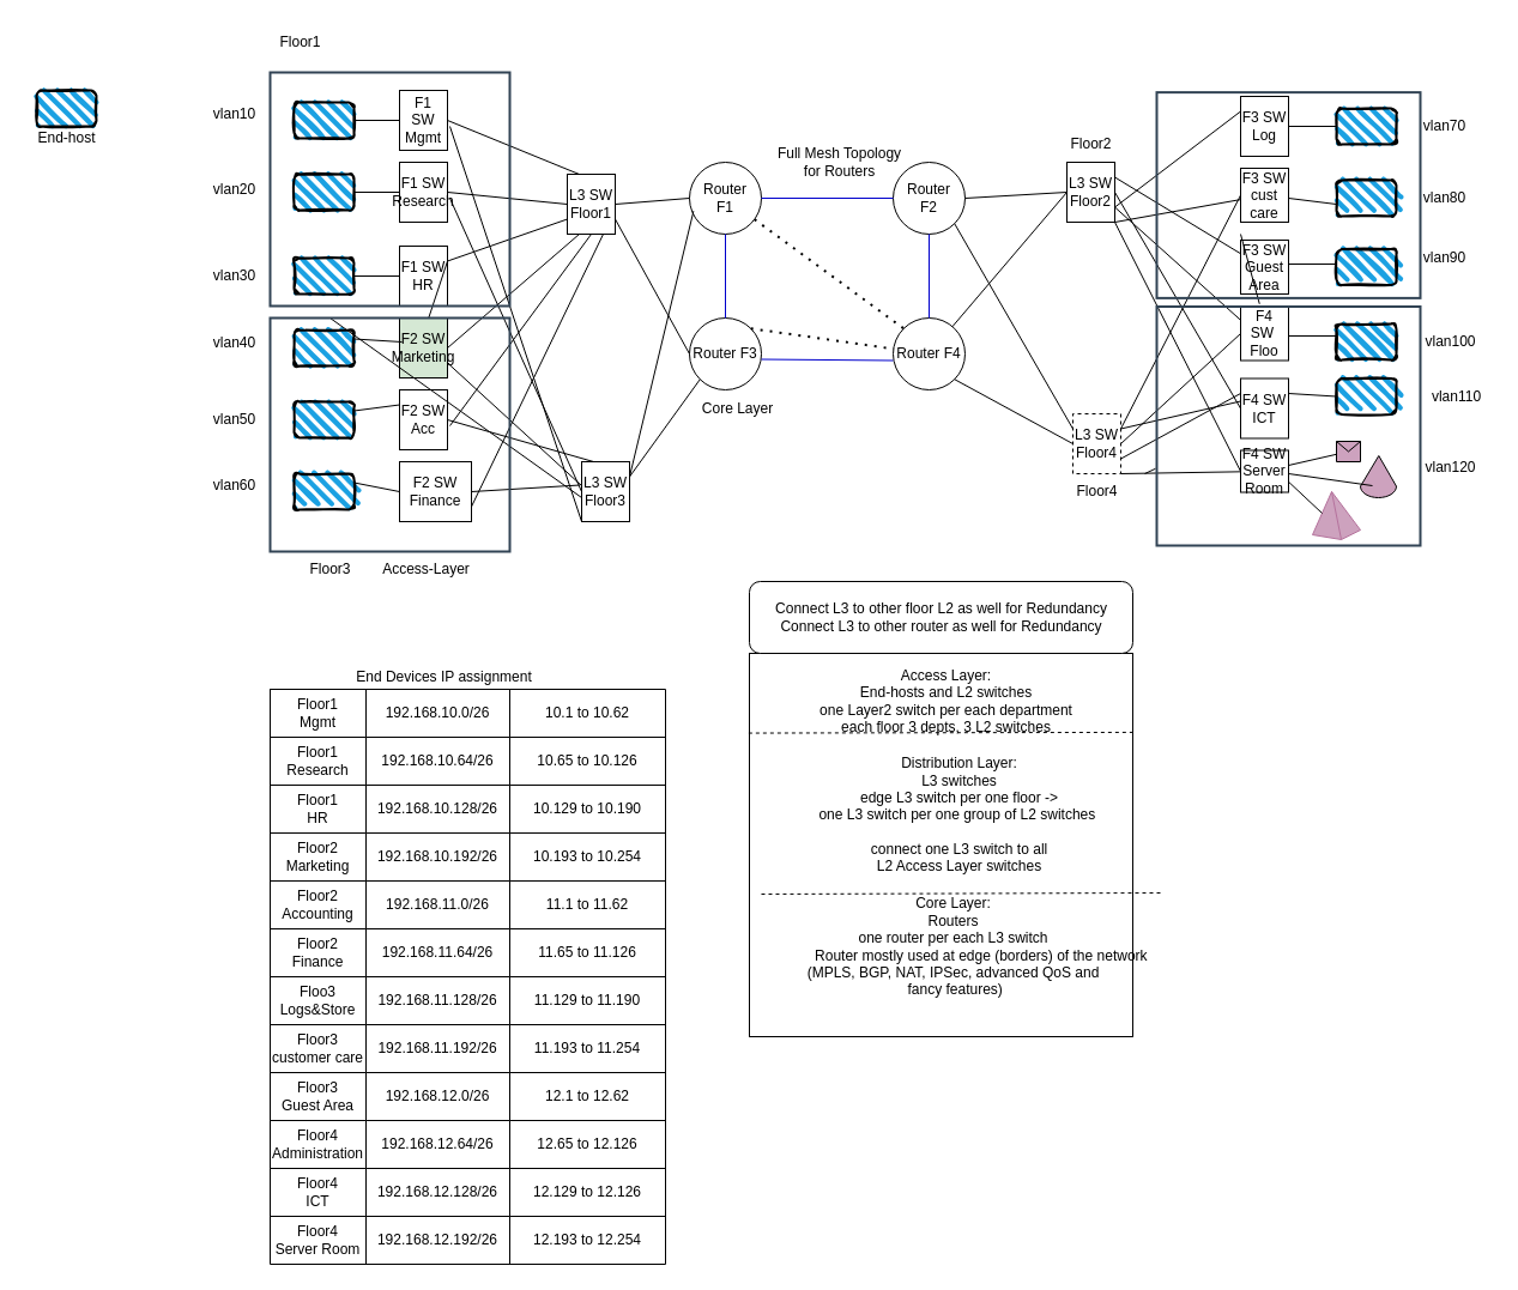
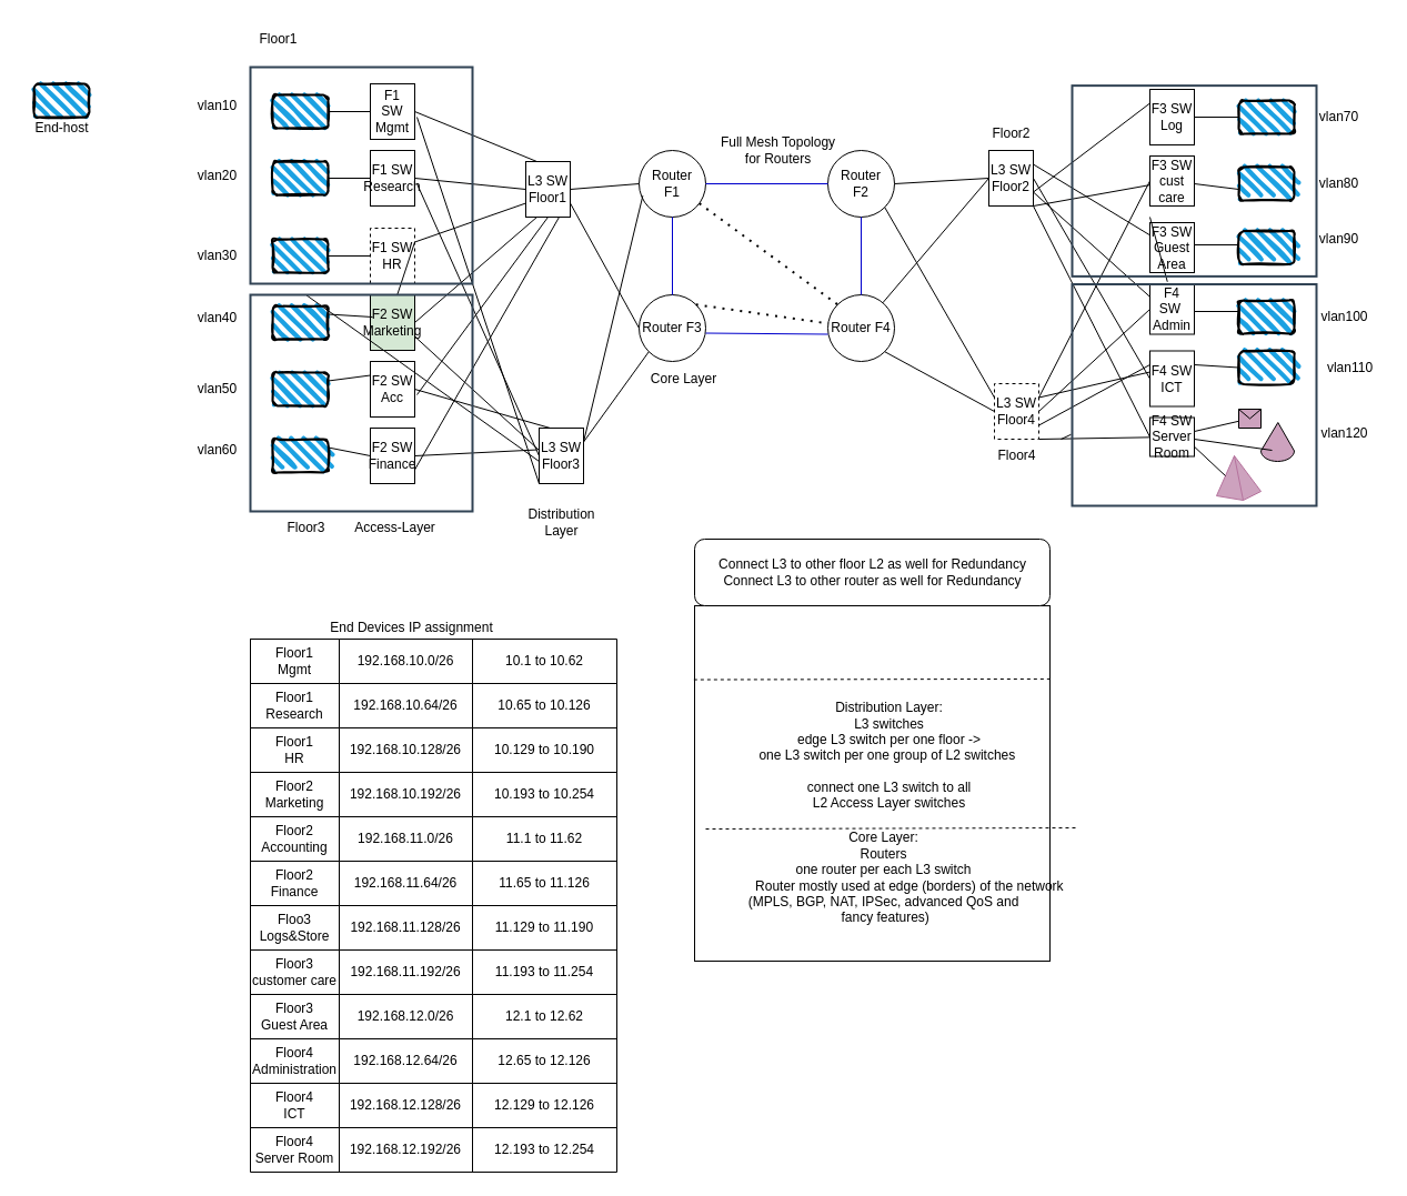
- <mxCell id="3" value="F1 SW&lt;br&gt;HR" style="rounded=0;whiteSpace=wrap;html=1;direction=south;" parent="1" vertex="1"><mxGeometry x="333" y="205" width="40" height="50" as="geometry" /></mxCell>
+ <mxCell id="3" value="F1 SW&lt;br&gt;HR" style="rounded=0;whiteSpace=wrap;html=1;direction=south;dashed=1;" parent="1" vertex="1"><mxGeometry x="333" y="205" width="40" height="50" as="geometry" /></mxCell>
- <mxCell id="22" value="F4 SW&amp;nbsp;&lt;br&gt;Floo" style="rounded=0;whiteSpace=wrap;html=1;direction=south;" parent="1" vertex="1"><mxGeometry x="1035" y="255.5" width="40" height="45" as="geometry" /></mxCell>
+ <mxCell id="22" value="F4 SW&amp;nbsp;&lt;br&gt;Admin" style="rounded=0;whiteSpace=wrap;html=1;direction=south;" parent="1" vertex="1"><mxGeometry x="1035" y="255.5" width="40" height="45" as="geometry" /></mxCell>
- <mxCell id="12" value="F2 SW&lt;br&gt;Finance" style="rounded=0;whiteSpace=wrap;html=1;direction=south;" parent="1" vertex="1"><mxGeometry x="333" y="385" width="60" height="50" as="geometry" /></mxCell>
+ <mxCell id="12" value="F2 SW&lt;br&gt;Finance" style="rounded=0;whiteSpace=wrap;html=1;direction=south;" parent="1" vertex="1"><mxGeometry x="333" y="385" width="40" height="50" as="geometry" /></mxCell>
+ <mxCell id="86" value="Distribution&lt;br&gt;Layer" style="text;html=1;align=center;verticalAlign=middle;resizable=0;points=[];autosize=1;strokeColor=none;fillColor=none;" vertex="1" parent="1"><mxGeometry x="465" y="450" width="80" height="40" as="geometry" /></mxCell>
- <mxCell id="151" value="Access Layer:&lt;br&gt;End-hosts and L2 switches&lt;br style=&quot;border-color: var(--border-color);&quot;&gt;&lt;span style=&quot;&quot;&gt;one Layer2 switch per each department&lt;/span&gt;&lt;br style=&quot;border-color: var(--border-color);&quot;&gt;&lt;span style=&quot;&quot;&gt;each floor 3 depts, 3 L2 switches&lt;/span&gt;" style="text;html=1;align=center;verticalAlign=middle;resizable=0;points=[];autosize=1;strokeColor=none;fillColor=none;" vertex="1" parent="1"><mxGeometry x="674" y="550" width="230" height="70" as="geometry" /></mxCell>
